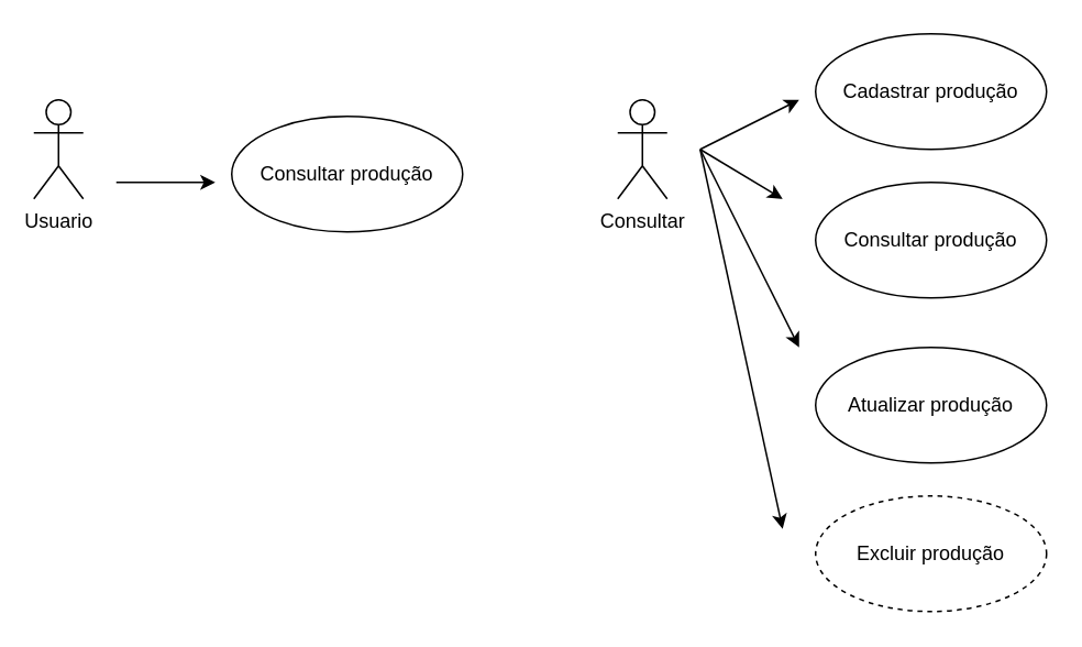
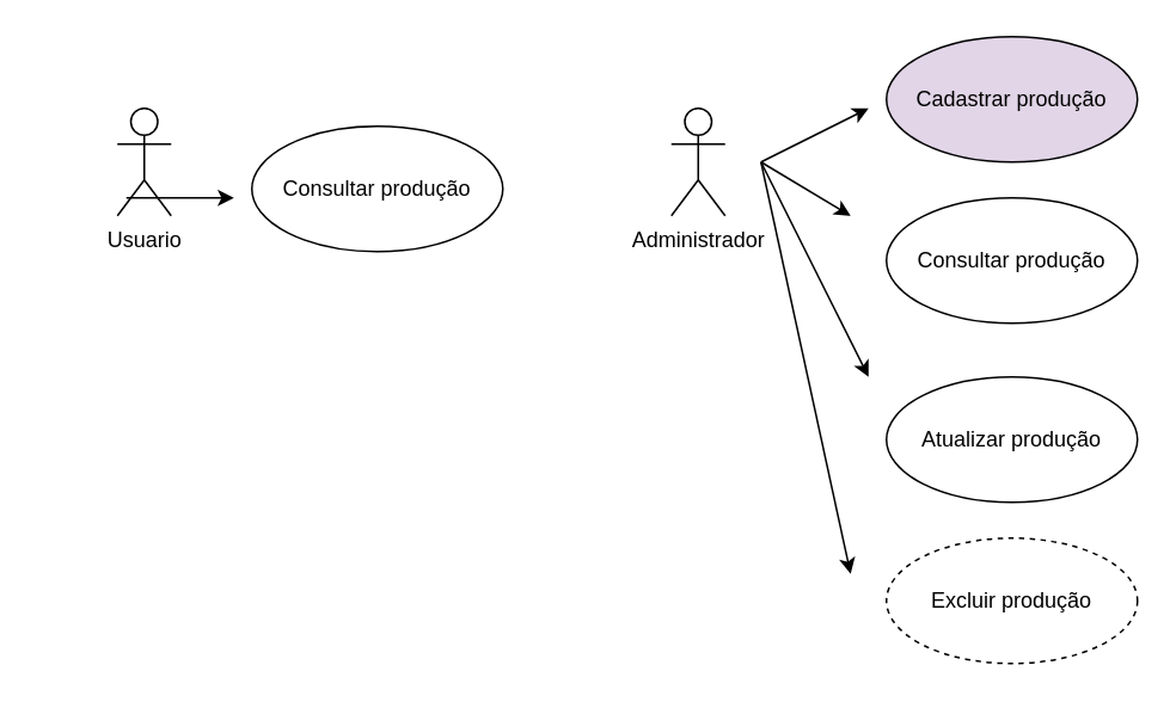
- <mxCell id="7" value="Cadastrar produção" style="ellipse;whiteSpace=wrap;html=1;" vertex="1" parent="1"><mxGeometry x="494" y="20" width="140" height="70" as="geometry" /></mxCell>
+ <mxCell id="7" value="Cadastrar produção" style="ellipse;whiteSpace=wrap;html=1;fillColor=#e1d5e7;" vertex="1" parent="1"><mxGeometry x="494" y="20" width="140" height="70" as="geometry" /></mxCell>
- <mxCell id="2" value="Usuario" style="shape=umlActor;verticalLabelPosition=bottom;verticalAlign=top;html=1;" vertex="1" parent="1"><mxGeometry x="20" y="60" width="30" height="60" as="geometry" /></mxCell>
+ <mxCell id="2" value="Usuario" style="shape=umlActor;verticalLabelPosition=bottom;verticalAlign=top;html=1;" vertex="1" parent="1"><mxGeometry x="65" y="60" width="30" height="60" as="geometry" /></mxCell>
- <mxCell id="5" value="Consultar" style="shape=umlActor;verticalLabelPosition=bottom;verticalAlign=top;html=1;" vertex="1" parent="1"><mxGeometry x="374" y="60" width="30" height="60" as="geometry" /></mxCell>
+ <mxCell id="5" value="Administrador" style="shape=umlActor;verticalLabelPosition=bottom;verticalAlign=top;html=1;" vertex="1" parent="1"><mxGeometry x="374" y="60" width="30" height="60" as="geometry" /></mxCell>
